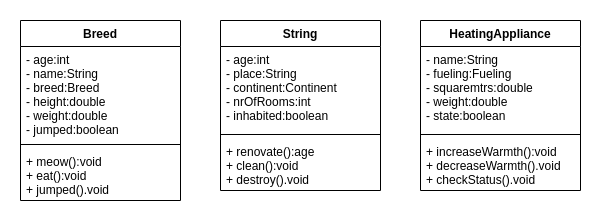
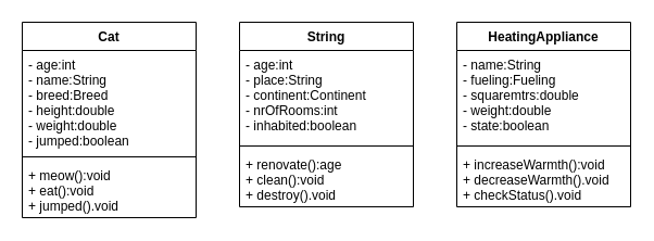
- <mxCell id="2" value="Breed" style="swimlane;fontStyle=1;align=center;verticalAlign=top;childLayout=stackLayout;horizontal=1;startSize=26;horizontalStack=0;resizeParent=1;resizeParentMax=0;resizeLast=0;collapsible=1;marginBottom=0;" vertex="1" parent="1"><mxGeometry x="20" y="20" width="160" height="180" as="geometry" /></mxCell>
+ <mxCell id="2" value="Cat" style="swimlane;fontStyle=1;align=center;verticalAlign=top;childLayout=stackLayout;horizontal=1;startSize=26;horizontalStack=0;resizeParent=1;resizeParentMax=0;resizeLast=0;collapsible=1;marginBottom=0;" vertex="1" parent="1"><mxGeometry x="20" y="20" width="160" height="180" as="geometry" /></mxCell>
